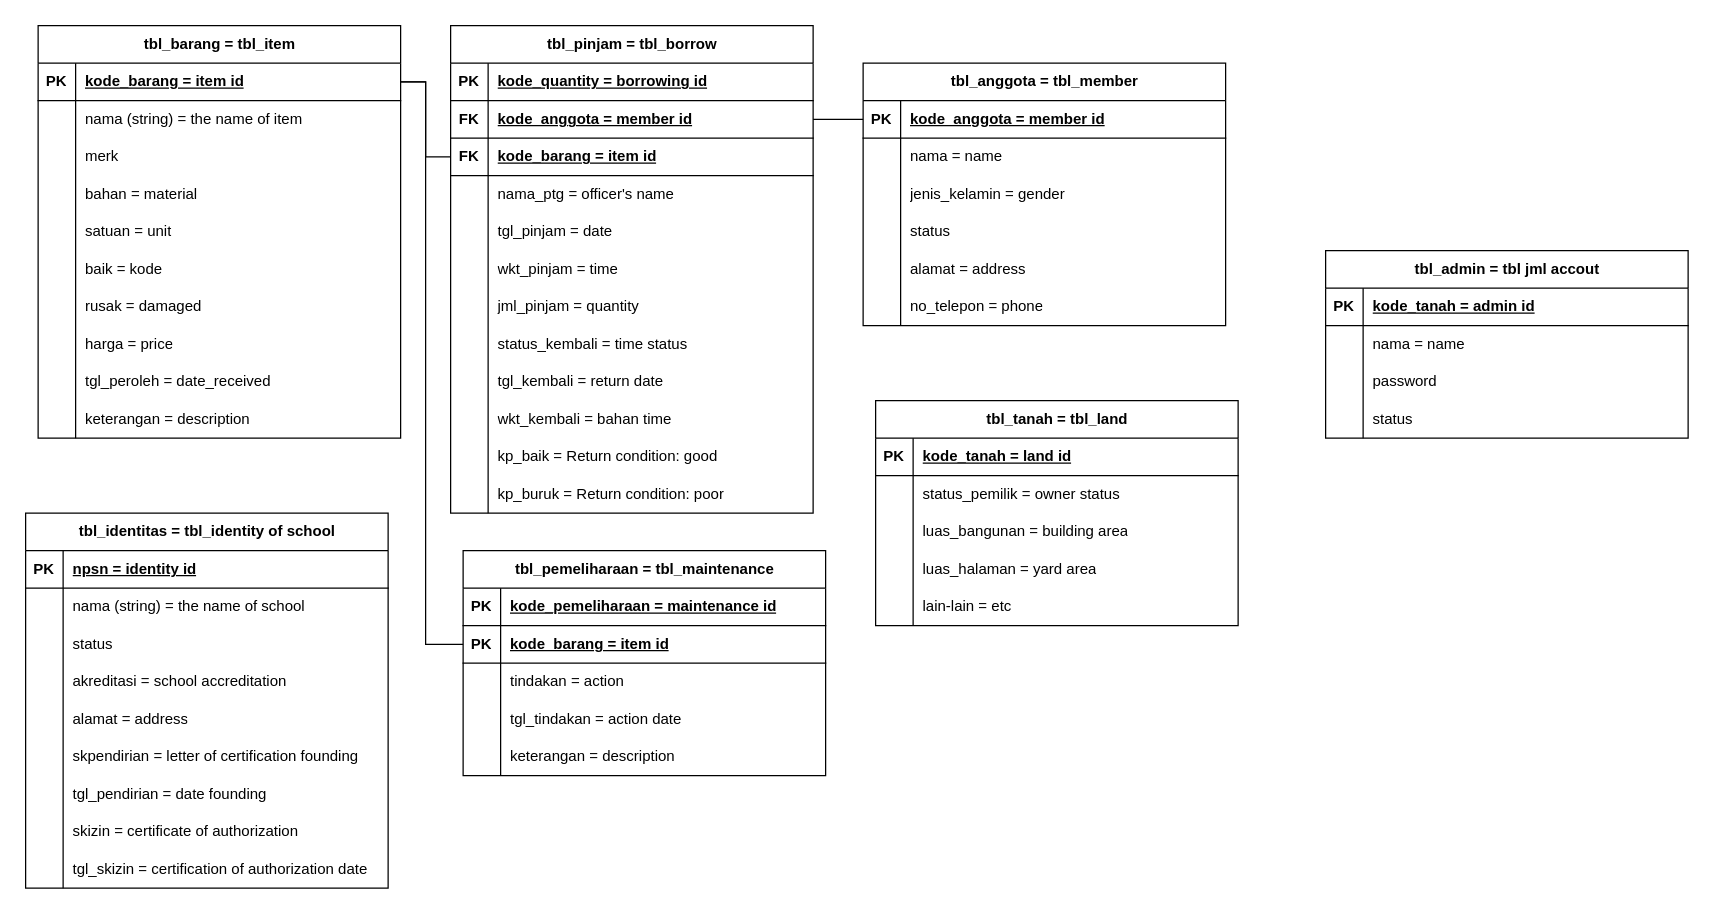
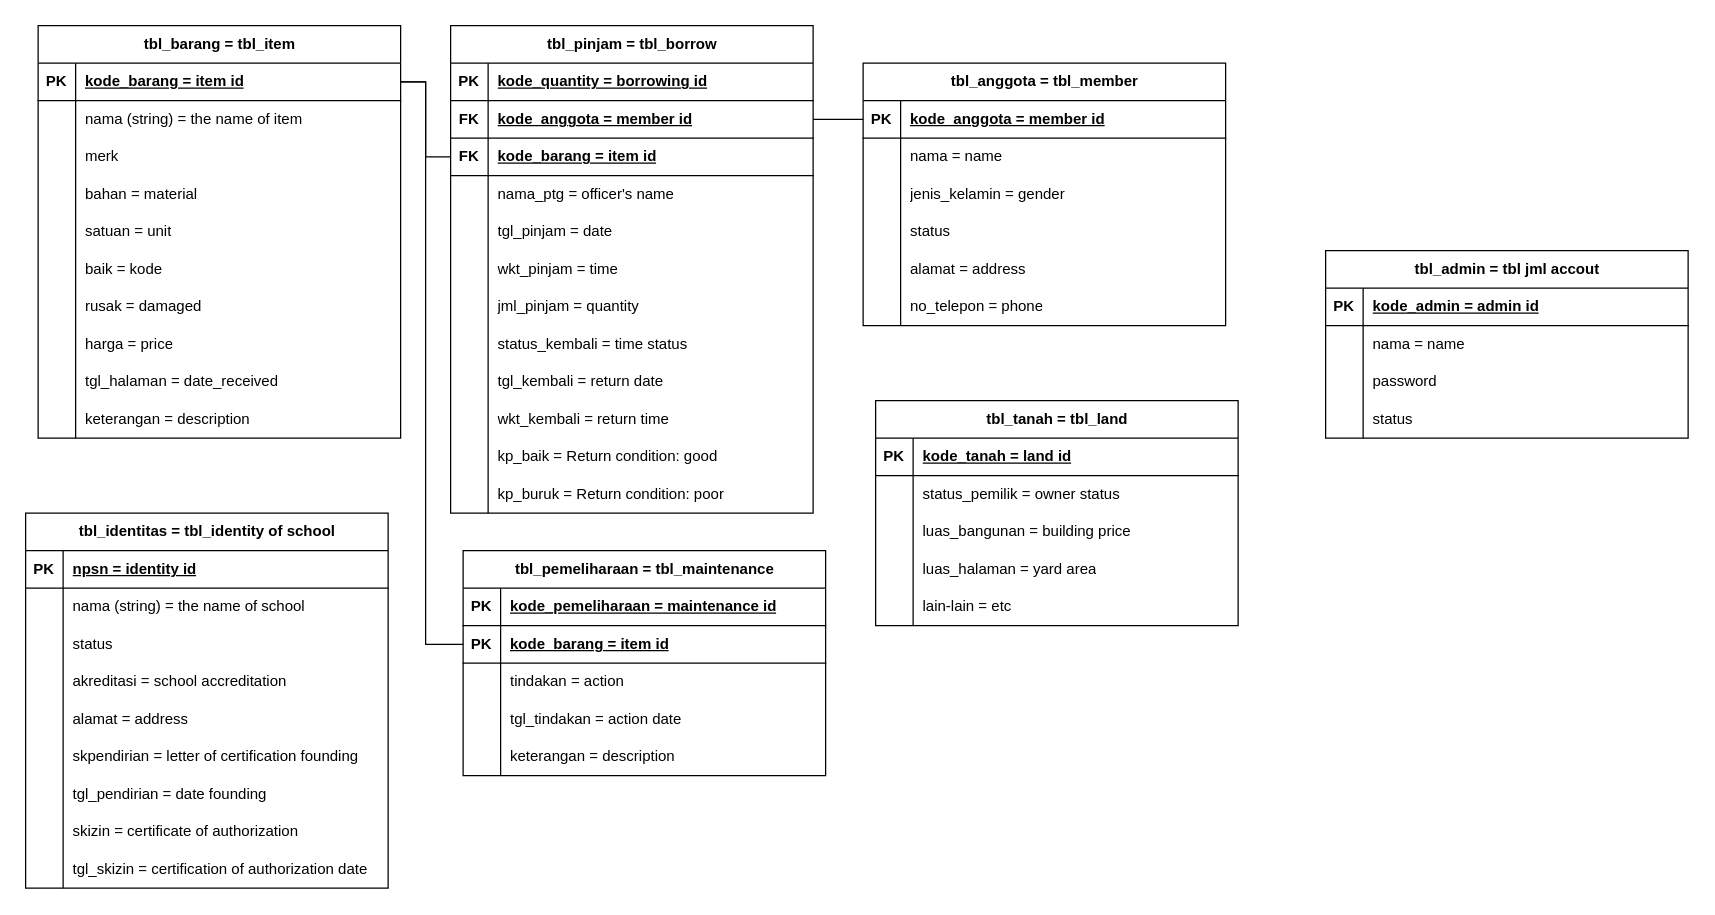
- <mxCell id="153" value="kode_tanah = admin id" style="shape=partialRectangle;connectable=0;fillColor=none;top=0;left=0;bottom=0;right=0;align=left;spacingLeft=6;fontStyle=5;overflow=hidden;whiteSpace=wrap;html=1;" vertex="1" parent="151"><mxGeometry x="30" width="260" height="30" as="geometry"><mxRectangle width="260" height="30" as="alternateBounds" /></mxGeometry></mxCell>
+ <mxCell id="153" value="kode_admin = admin id" style="shape=partialRectangle;connectable=0;fillColor=none;top=0;left=0;bottom=0;right=0;align=left;spacingLeft=6;fontStyle=5;overflow=hidden;whiteSpace=wrap;html=1;" vertex="1" parent="151"><mxGeometry x="30" width="260" height="30" as="geometry"><mxRectangle width="260" height="30" as="alternateBounds" /></mxGeometry></mxCell>
- <mxCell id="29" value="tgl_peroleh = date_received" style="shape=partialRectangle;connectable=0;fillColor=none;top=0;left=0;bottom=0;right=0;align=left;spacingLeft=6;overflow=hidden;whiteSpace=wrap;html=1;" vertex="1" parent="27"><mxGeometry x="30" width="260" height="30" as="geometry"><mxRectangle width="260" height="30" as="alternateBounds" /></mxGeometry></mxCell>
+ <mxCell id="29" value="tgl_halaman = date_received" style="shape=partialRectangle;connectable=0;fillColor=none;top=0;left=0;bottom=0;right=0;align=left;spacingLeft=6;overflow=hidden;whiteSpace=wrap;html=1;" vertex="1" parent="27"><mxGeometry x="30" width="260" height="30" as="geometry"><mxRectangle width="260" height="30" as="alternateBounds" /></mxGeometry></mxCell>
- <mxCell id="63" value="wkt_kembali = bahan time&amp;nbsp;" style="shape=partialRectangle;connectable=0;fillColor=none;top=0;left=0;bottom=0;right=0;align=left;spacingLeft=6;overflow=hidden;whiteSpace=wrap;html=1;" vertex="1" parent="61"><mxGeometry x="30" width="260" height="30" as="geometry"><mxRectangle width="260" height="30" as="alternateBounds" /></mxGeometry></mxCell>
+ <mxCell id="63" value="wkt_kembali = return time&amp;nbsp;" style="shape=partialRectangle;connectable=0;fillColor=none;top=0;left=0;bottom=0;right=0;align=left;spacingLeft=6;overflow=hidden;whiteSpace=wrap;html=1;" vertex="1" parent="61"><mxGeometry x="30" width="260" height="30" as="geometry"><mxRectangle width="260" height="30" as="alternateBounds" /></mxGeometry></mxCell>
- <mxCell id="143" value="luas_bangunan = building area" style="shape=partialRectangle;connectable=0;fillColor=none;top=0;left=0;bottom=0;right=0;align=left;spacingLeft=6;overflow=hidden;whiteSpace=wrap;html=1;" vertex="1" parent="141"><mxGeometry x="30" width="260" height="30" as="geometry"><mxRectangle width="260" height="30" as="alternateBounds" /></mxGeometry></mxCell>
+ <mxCell id="143" value="luas_bangunan = building price" style="shape=partialRectangle;connectable=0;fillColor=none;top=0;left=0;bottom=0;right=0;align=left;spacingLeft=6;overflow=hidden;whiteSpace=wrap;html=1;" vertex="1" parent="141"><mxGeometry x="30" width="260" height="30" as="geometry"><mxRectangle width="260" height="30" as="alternateBounds" /></mxGeometry></mxCell>
